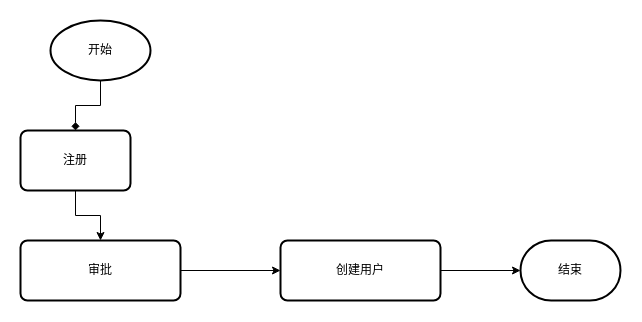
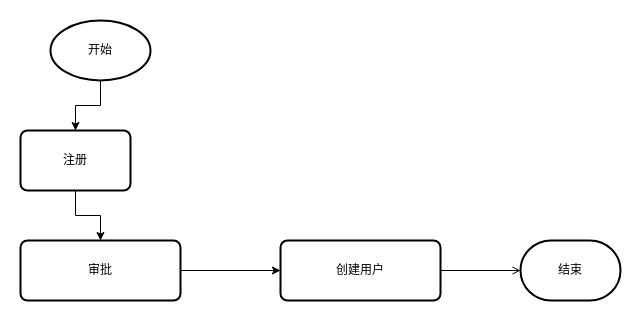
- <mxCell id="2" style="edgeStyle=orthogonalEdgeStyle;rounded=0;orthogonalLoop=1;jettySize=auto;html=1;exitX=0.5;exitY=1;exitDx=0;exitDy=0;exitPerimeter=0;endArrow=diamond;" edge="1" parent="1" source="3" target="5"><mxGeometry relative="1" as="geometry" /></mxCell>
+ <mxCell id="2" style="edgeStyle=orthogonalEdgeStyle;rounded=0;orthogonalLoop=1;jettySize=auto;html=1;exitX=0.5;exitY=1;exitDx=0;exitDy=0;exitPerimeter=0;" edge="1" parent="1" source="3" target="5"><mxGeometry relative="1" as="geometry" /></mxCell>
- <mxCell id="8" style="edgeStyle=orthogonalEdgeStyle;rounded=0;orthogonalLoop=1;jettySize=auto;html=1;" edge="1" parent="1" source="9" target="10"><mxGeometry relative="1" as="geometry" /></mxCell>
+ <mxCell id="8" style="edgeStyle=orthogonalEdgeStyle;rounded=0;orthogonalLoop=1;jettySize=auto;html=1;endArrow=open;" edge="1" parent="1" source="9" target="10"><mxGeometry relative="1" as="geometry" /></mxCell>
